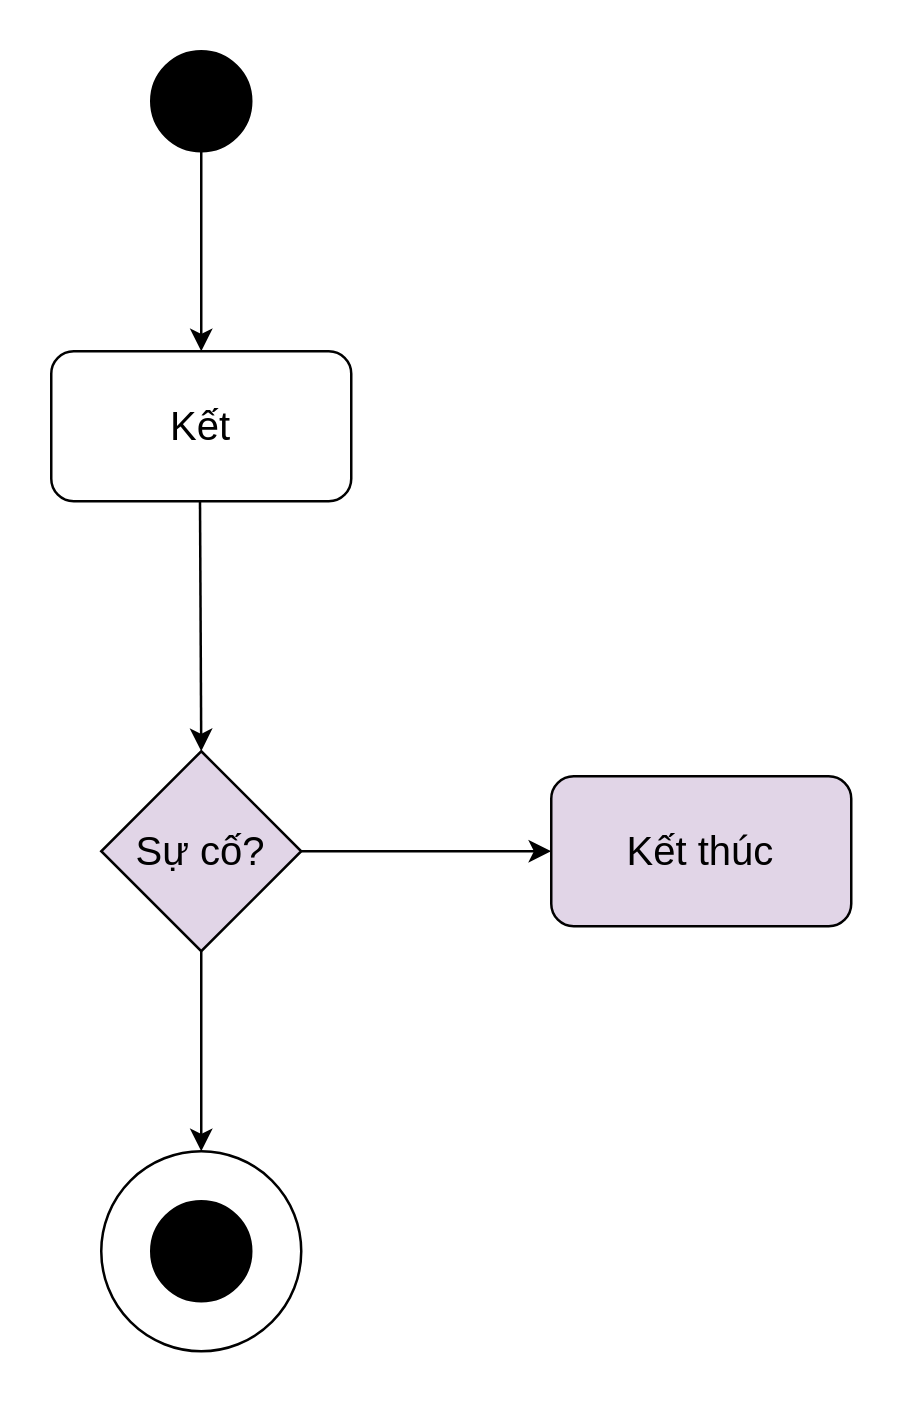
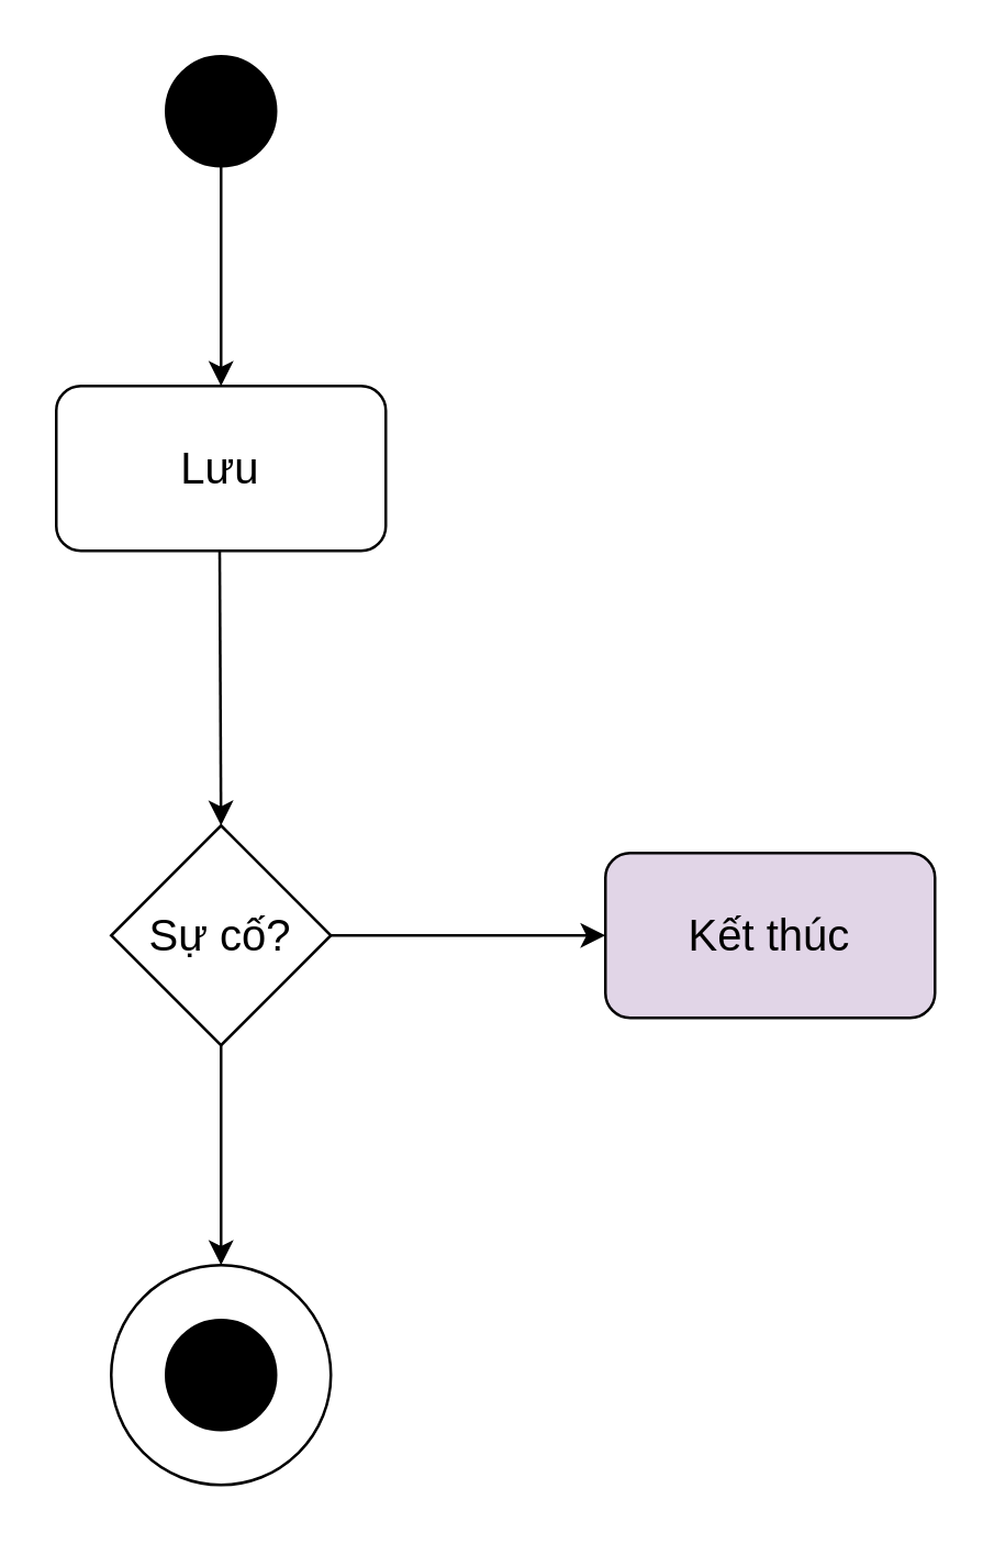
- <mxCell id="4" value="Kết" style="rounded=1;whiteSpace=wrap;html=1;fontSize=16;" vertex="1" parent="1"><mxGeometry x="20" y="140" width="120" height="60" as="geometry" /></mxCell>
+ <mxCell id="4" value="Lưu" style="rounded=1;whiteSpace=wrap;html=1;fontSize=16;" vertex="1" parent="1"><mxGeometry x="20" y="140" width="120" height="60" as="geometry" /></mxCell>
- <mxCell id="6" value="Sự cố?" style="rhombus;whiteSpace=wrap;html=1;fontSize=16;fillColor=#e1d5e7;" vertex="1" parent="1"><mxGeometry x="40" y="300" width="80" height="80" as="geometry" /></mxCell>
+ <mxCell id="6" value="Sự cố?" style="rhombus;whiteSpace=wrap;html=1;fontSize=16;" vertex="1" parent="1"><mxGeometry x="40" y="300" width="80" height="80" as="geometry" /></mxCell>
